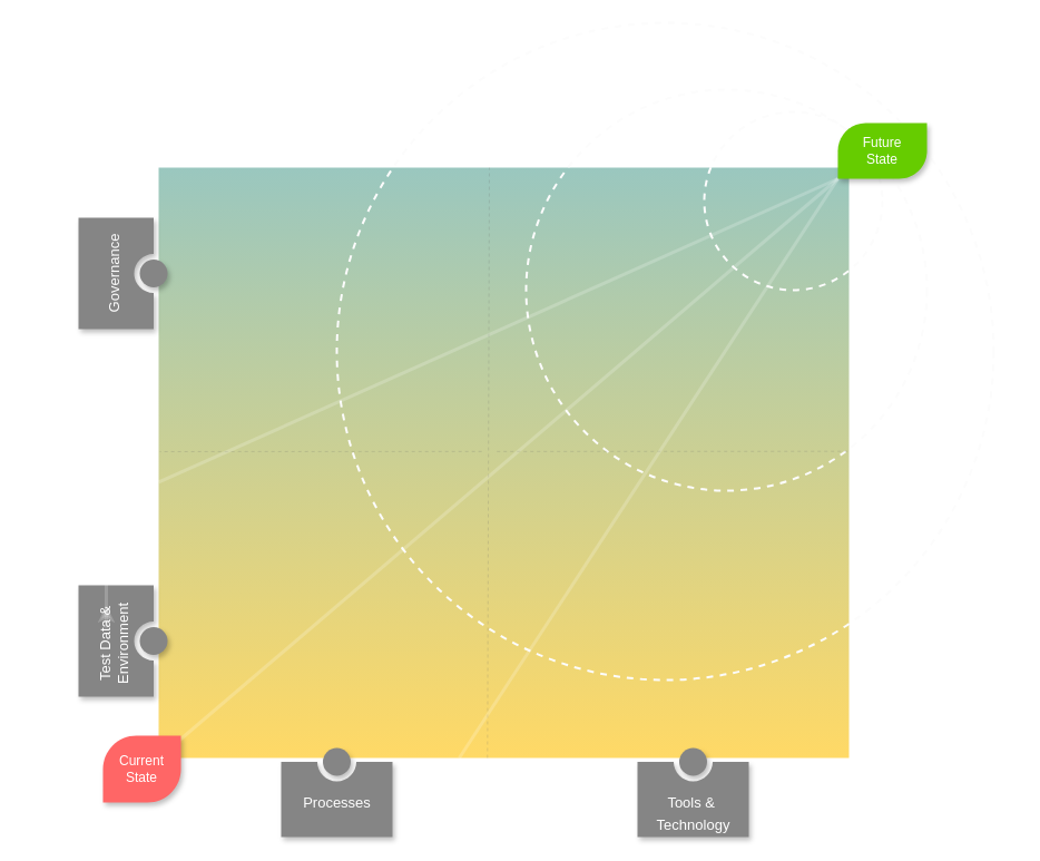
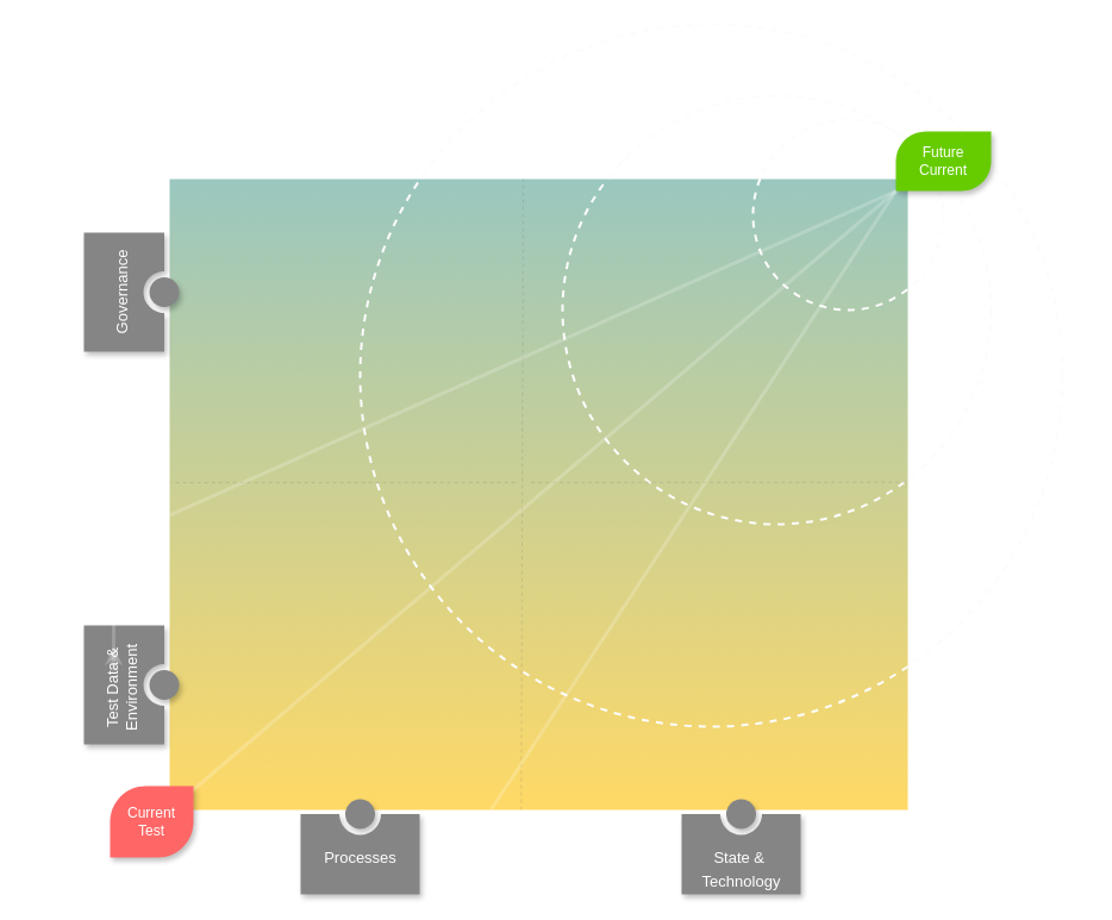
- <mxCell id="8" value="Future&lt;br&gt;State" style="shape=mxgraph.basic.diag_round_rect;dx=37;html=1;fillColor=#66CC00;strokeColor=none;shadow=1;fontSize=12;fontColor=#FFFFFF;align=center;fontStyle=0;whiteSpace=wrap;strokeWidth=8;dashed=1;" vertex="1" parent="1"><mxGeometry x="752" y="110" width="80" height="50" as="geometry" /></mxCell>
+ <mxCell id="8" value="Future&lt;br&gt;Current" style="shape=mxgraph.basic.diag_round_rect;dx=37;html=1;fillColor=#66CC00;strokeColor=none;shadow=1;fontSize=12;fontColor=#FFFFFF;align=center;fontStyle=0;whiteSpace=wrap;strokeWidth=8;dashed=1;" vertex="1" parent="1"><mxGeometry x="752" y="110" width="80" height="50" as="geometry" /></mxCell>
- <mxCell id="17" value="&lt;font color=&quot;#ffffff&quot;&gt;Current&lt;br&gt;State&lt;/font&gt;" style="shape=mxgraph.basic.diag_round_rect;dx=37;flipH=1;flipV=1;html=1;fillColor=#FF6666;strokeColor=none;shadow=1;fontSize=12;align=center;fontStyle=0;whiteSpace=wrap;strokeWidth=8;dashed=1;" vertex="1" parent="1"><mxGeometry x="92" y="660" width="70" height="60" as="geometry" /></mxCell>
+ <mxCell id="17" value="&lt;font color=&quot;#ffffff&quot;&gt;Current&lt;br&gt;Test&lt;/font&gt;" style="shape=mxgraph.basic.diag_round_rect;dx=37;flipH=1;flipV=1;html=1;fillColor=#FF6666;strokeColor=none;shadow=1;fontSize=12;align=center;fontStyle=0;whiteSpace=wrap;strokeWidth=8;dashed=1;" vertex="1" parent="1"><mxGeometry x="92" y="660" width="70" height="60" as="geometry" /></mxCell>
- <mxCell id="10" value="&lt;font style=&quot;font-weight: normal ; font-size: 13px&quot;&gt;Tools &amp;amp;&amp;nbsp;&lt;br&gt;Technology&lt;br&gt;&lt;/font&gt;" style="verticalLabelPosition=middle;verticalAlign=top;html=1;shape=mxgraph.infographic.numberedEntryVert;dy=25;strokeColor=none;fontSize=17;fontColor=#FFFFFF;align=center;labelPosition=center;spacingTop=32;fontStyle=1;fillColor=#858585;dashed=1;shadow=1;" vertex="1" parent="1"><mxGeometry x="572" y="671" width="100" height="80" as="geometry" /></mxCell>
+ <mxCell id="10" value="&lt;font style=&quot;font-weight: normal ; font-size: 13px&quot;&gt;State &amp;amp;&amp;nbsp;&lt;br&gt;Technology&lt;br&gt;&lt;/font&gt;" style="verticalLabelPosition=middle;verticalAlign=top;html=1;shape=mxgraph.infographic.numberedEntryVert;dy=25;strokeColor=none;fontSize=17;fontColor=#FFFFFF;align=center;labelPosition=center;spacingTop=32;fontStyle=1;fillColor=#858585;dashed=1;shadow=1;" vertex="1" parent="1"><mxGeometry x="572" y="671" width="100" height="80" as="geometry" /></mxCell>
